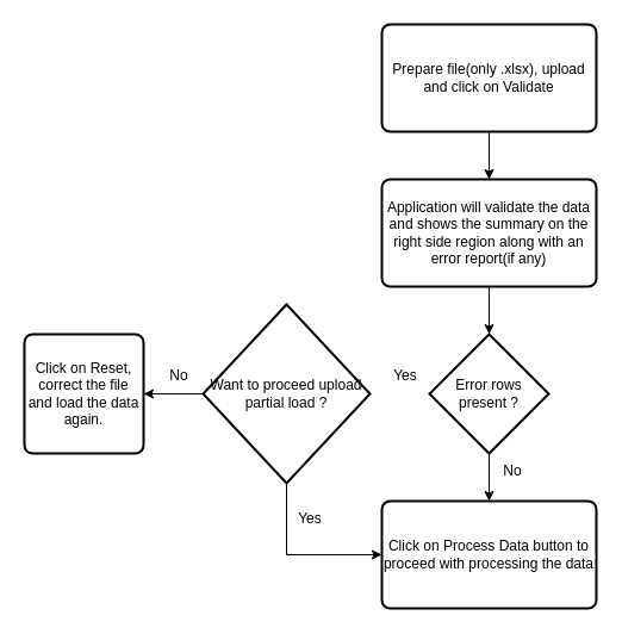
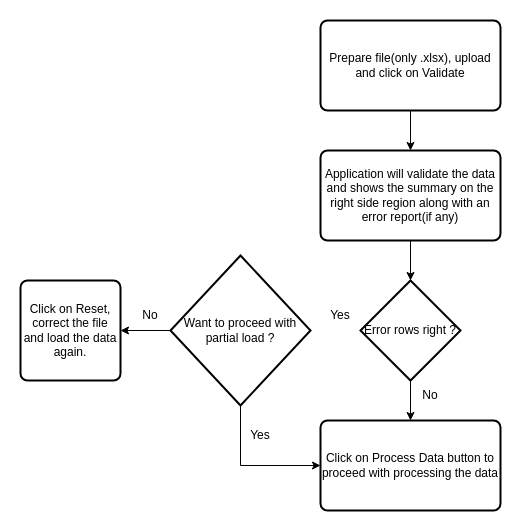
- <mxCell id="11" value="Want to proceed upload partial load ?" style="strokeWidth=2;html=1;shape=mxgraph.flowchart.decision;whiteSpace=wrap;" vertex="1" parent="1"><mxGeometry x="170" y="255" width="140" height="150" as="geometry" /></mxCell>
+ <mxCell id="11" value="Want to proceed with partial load ?" style="strokeWidth=2;html=1;shape=mxgraph.flowchart.decision;whiteSpace=wrap;" vertex="1" parent="1"><mxGeometry x="170" y="255" width="140" height="150" as="geometry" /></mxCell>
- <mxCell id="7" value="Error rows present ?" style="strokeWidth=2;html=1;shape=mxgraph.flowchart.decision;whiteSpace=wrap;" vertex="1" parent="1"><mxGeometry x="360" y="280" width="100" height="100" as="geometry" /></mxCell>
+ <mxCell id="7" value="Error rows right ?" style="strokeWidth=2;html=1;shape=mxgraph.flowchart.decision;whiteSpace=wrap;" vertex="1" parent="1"><mxGeometry x="360" y="280" width="100" height="100" as="geometry" /></mxCell>
